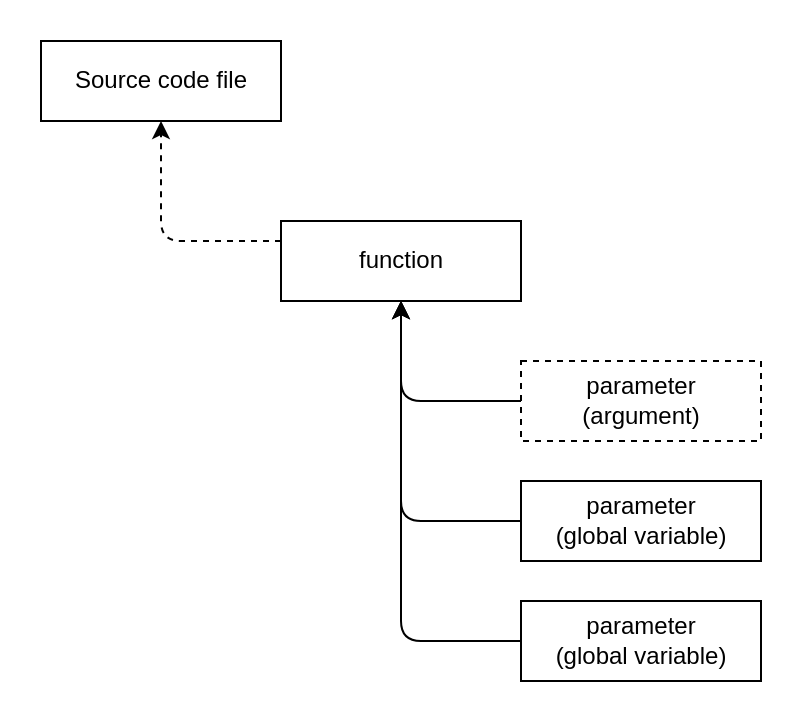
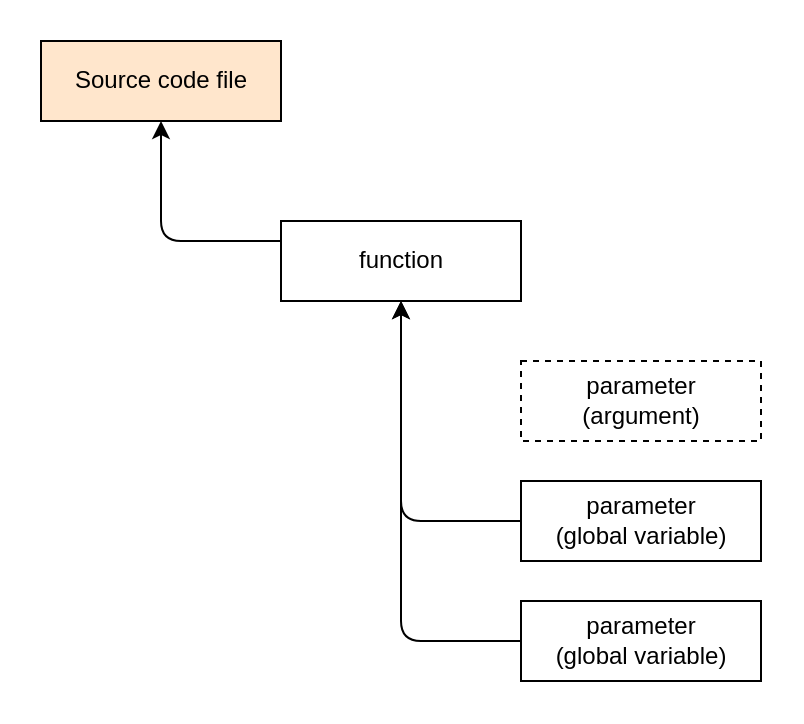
- <mxCell id="2" value="Source code file" style="html=1;" parent="1" vertex="1"><mxGeometry x="20" y="20" width="120" height="40" as="geometry" /></mxCell>
+ <mxCell id="2" value="Source code file" style="html=1;fillColor=#ffe6cc;" parent="1" vertex="1"><mxGeometry x="20" y="20" width="120" height="40" as="geometry" /></mxCell>
- <mxCell id="3" style="edgeStyle=orthogonalEdgeStyle;rounded=1;orthogonalLoop=1;jettySize=auto;html=1;dashed=1;" edge="1" parent="1" source="4" target="2"><mxGeometry relative="1" as="geometry"><Array as="points"><mxPoint x="80" y="120" /></Array></mxGeometry></mxCell>
+ <mxCell id="3" style="edgeStyle=orthogonalEdgeStyle;rounded=1;orthogonalLoop=1;jettySize=auto;html=1;" edge="1" parent="1" source="4" target="2"><mxGeometry relative="1" as="geometry"><Array as="points"><mxPoint x="80" y="120" /></Array></mxGeometry></mxCell>
- <mxCell id="9" style="edgeStyle=orthogonalEdgeStyle;orthogonalLoop=1;jettySize=auto;html=1;strokeWidth=1;rounded=1;" parent="1" source="5" target="4" edge="1"><mxGeometry relative="1" as="geometry"><mxPoint x="150" y="130" as="sourcePoint" /><mxPoint x="90" y="70" as="targetPoint" /><Array as="points"><mxPoint x="200" y="200" /></Array></mxGeometry></mxCell>
